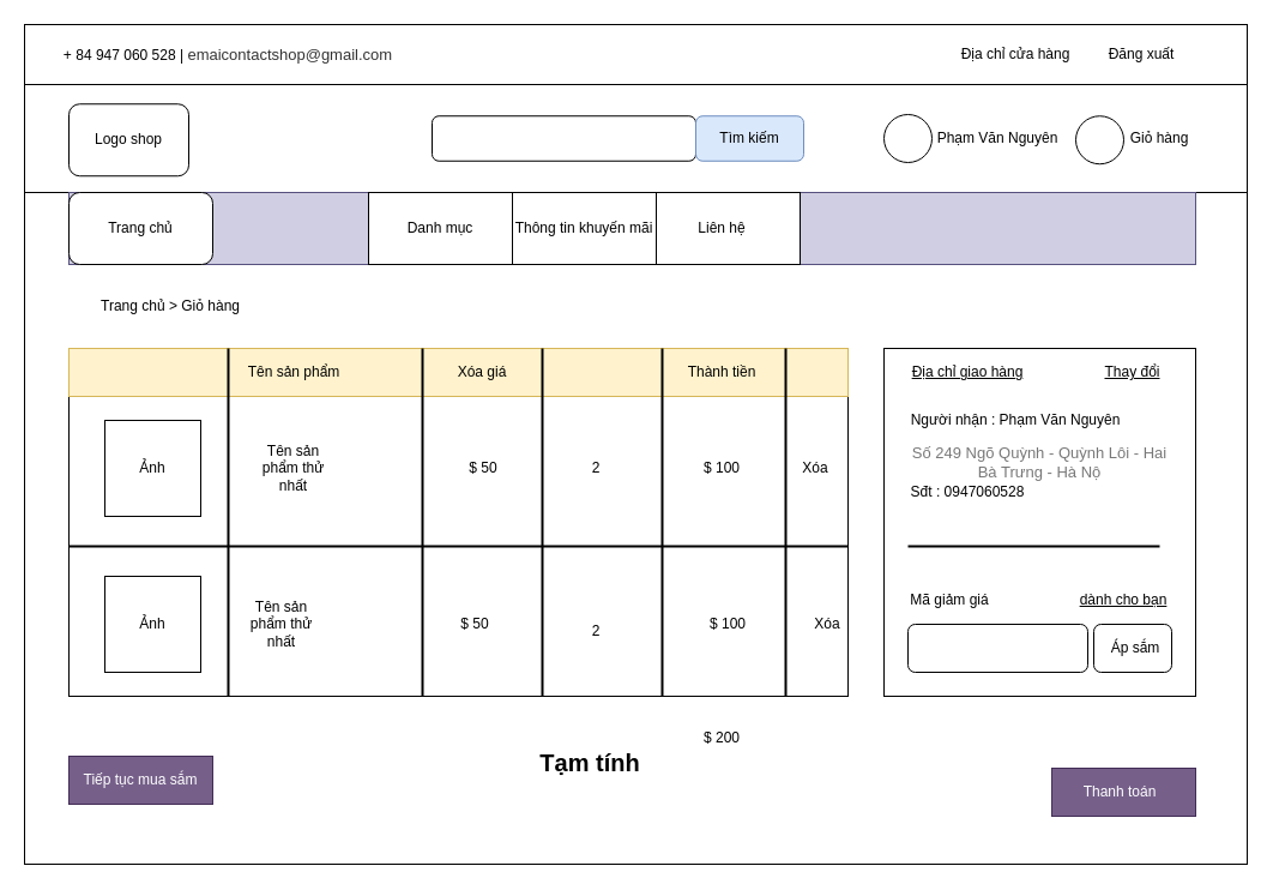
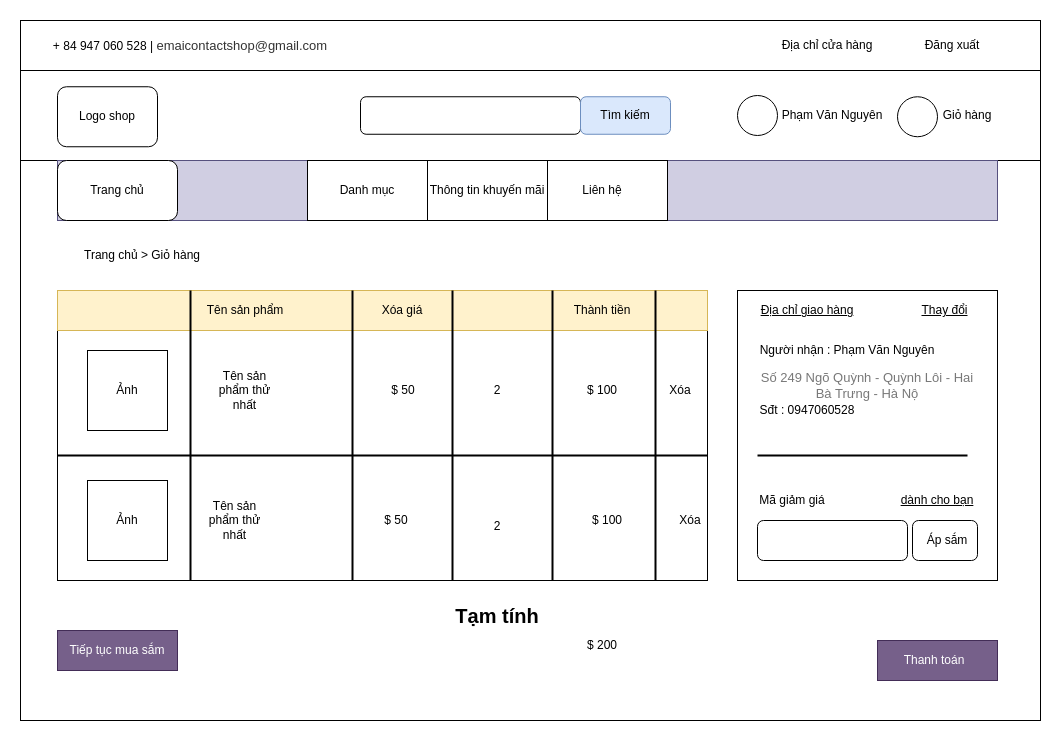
- <mxCell id="6" value="Địa chỉ cửa hàng" style="text;html=1;align=center;verticalAlign=middle;whiteSpace=wrap;rounded=0;noLabel=0;shadow=0;glass=0;" parent="1" vertex="1"><mxGeometry x="787" y="32.5" width="120" height="25" as="geometry" /></mxCell>
+ <mxCell id="6" value="Địa chỉ cửa hàng" style="text;html=1;align=center;verticalAlign=middle;whiteSpace=wrap;rounded=0;noLabel=0;shadow=0;glass=0;" parent="1" vertex="1"><mxGeometry x="767" y="32.5" width="120" height="25" as="geometry" /></mxCell>
- <mxCell id="53" value="$ 200" style="text;html=1;strokeColor=none;fillColor=none;align=center;verticalAlign=middle;whiteSpace=wrap;rounded=0;" parent="1" vertex="1"><mxGeometry x="567" y="605" width="70" height="20" as="geometry" /></mxCell>
+ <mxCell id="53" value="$ 200" style="text;html=1;strokeColor=none;fillColor=none;align=center;verticalAlign=middle;whiteSpace=wrap;rounded=0;" parent="1" vertex="1"><mxGeometry x="567" y="635" width="70" height="20" as="geometry" /></mxCell>
- <mxCell id="52" value="&lt;font style=&quot;font-size: 20px&quot;&gt;&lt;b&gt;Tạm tính&lt;/b&gt;&lt;/font&gt;" style="text;html=1;strokeColor=none;fillColor=none;align=center;verticalAlign=middle;whiteSpace=wrap;rounded=0;" parent="1" vertex="1"><mxGeometry x="432" y="610" width="120" height="50" as="geometry" /></mxCell>
+ <mxCell id="52" value="&lt;font style=&quot;font-size: 20px&quot;&gt;&lt;b&gt;Tạm tính&lt;/b&gt;&lt;/font&gt;" style="text;html=1;strokeColor=none;fillColor=none;align=center;verticalAlign=middle;whiteSpace=wrap;rounded=0;" parent="1" vertex="1"><mxGeometry x="437" y="590" width="120" height="50" as="geometry" /></mxCell>
